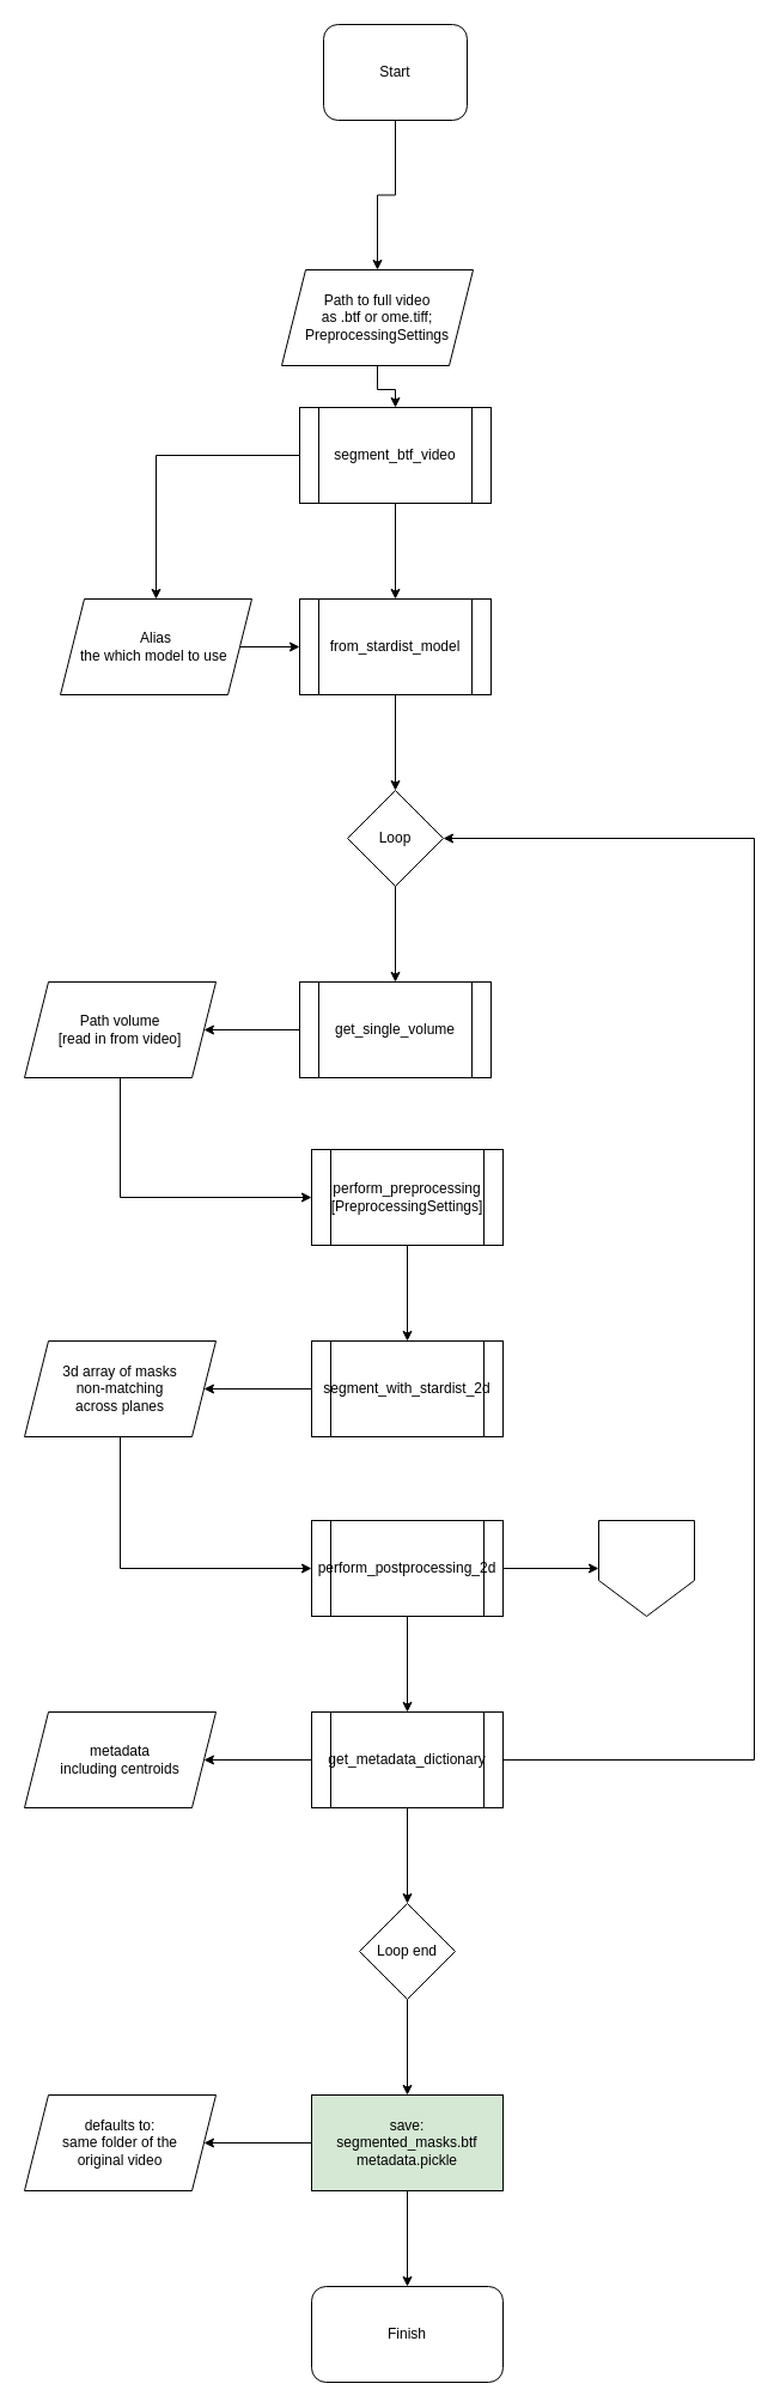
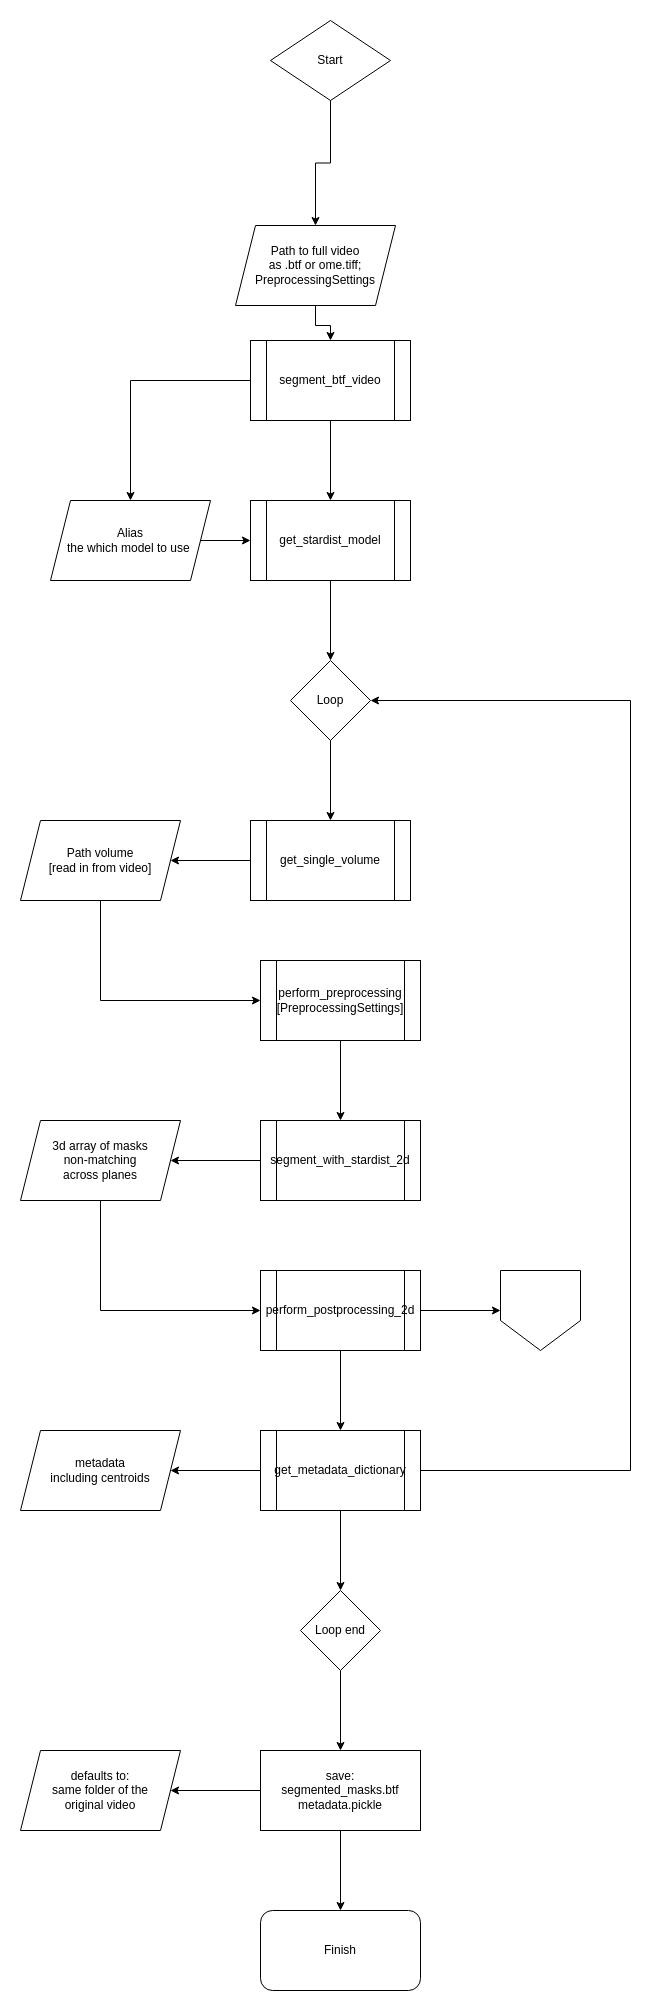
- <mxCell id="2" value="Start" style="rounded=1;whiteSpace=wrap;html=1;fontFamily=Helvetica;fontSize=12;fontColor=#000000;align=center;strokeColor=#000000;fillColor=#ffffff;" vertex="1" parent="1"><mxGeometry x="270" y="20" width="120" height="80" as="geometry" /></mxCell>
+ <mxCell id="2" value="Start" style="rhombus;whiteSpace=wrap;html=1;fontFamily=Helvetica;fontSize=12;fontColor=#000000;align=center;strokeColor=#000000;fillColor=#ffffff;" vertex="1" parent="1"><mxGeometry x="270" y="20" width="120" height="80" as="geometry" /></mxCell>
- <mxCell id="8" value="from_stardist_model" style="shape=process;whiteSpace=wrap;html=1;backgroundOutline=1;fontFamily=Helvetica;fontSize=12;fontColor=#000000;align=center;strokeColor=#000000;fillColor=#ffffff;" vertex="1" parent="1"><mxGeometry x="250" y="500" width="160" height="80" as="geometry" /></mxCell>
+ <mxCell id="8" value="get_stardist_model" style="shape=process;whiteSpace=wrap;html=1;backgroundOutline=1;fontFamily=Helvetica;fontSize=12;fontColor=#000000;align=center;strokeColor=#000000;fillColor=#ffffff;" vertex="1" parent="1"><mxGeometry x="250" y="500" width="160" height="80" as="geometry" /></mxCell>
- <mxCell id="28" value="save:&lt;br&gt;segmented_masks.btf&lt;br&gt;metadata.pickle" style="rounded=0;whiteSpace=wrap;html=1;fillColor=#d5e8d4;" vertex="1" parent="1"><mxGeometry x="260" y="1750" width="160" height="80" as="geometry" /></mxCell>
+ <mxCell id="28" value="save:&lt;br&gt;segmented_masks.btf&lt;br&gt;metadata.pickle" style="rounded=0;whiteSpace=wrap;html=1;" vertex="1" parent="1"><mxGeometry x="260" y="1750" width="160" height="80" as="geometry" /></mxCell>
